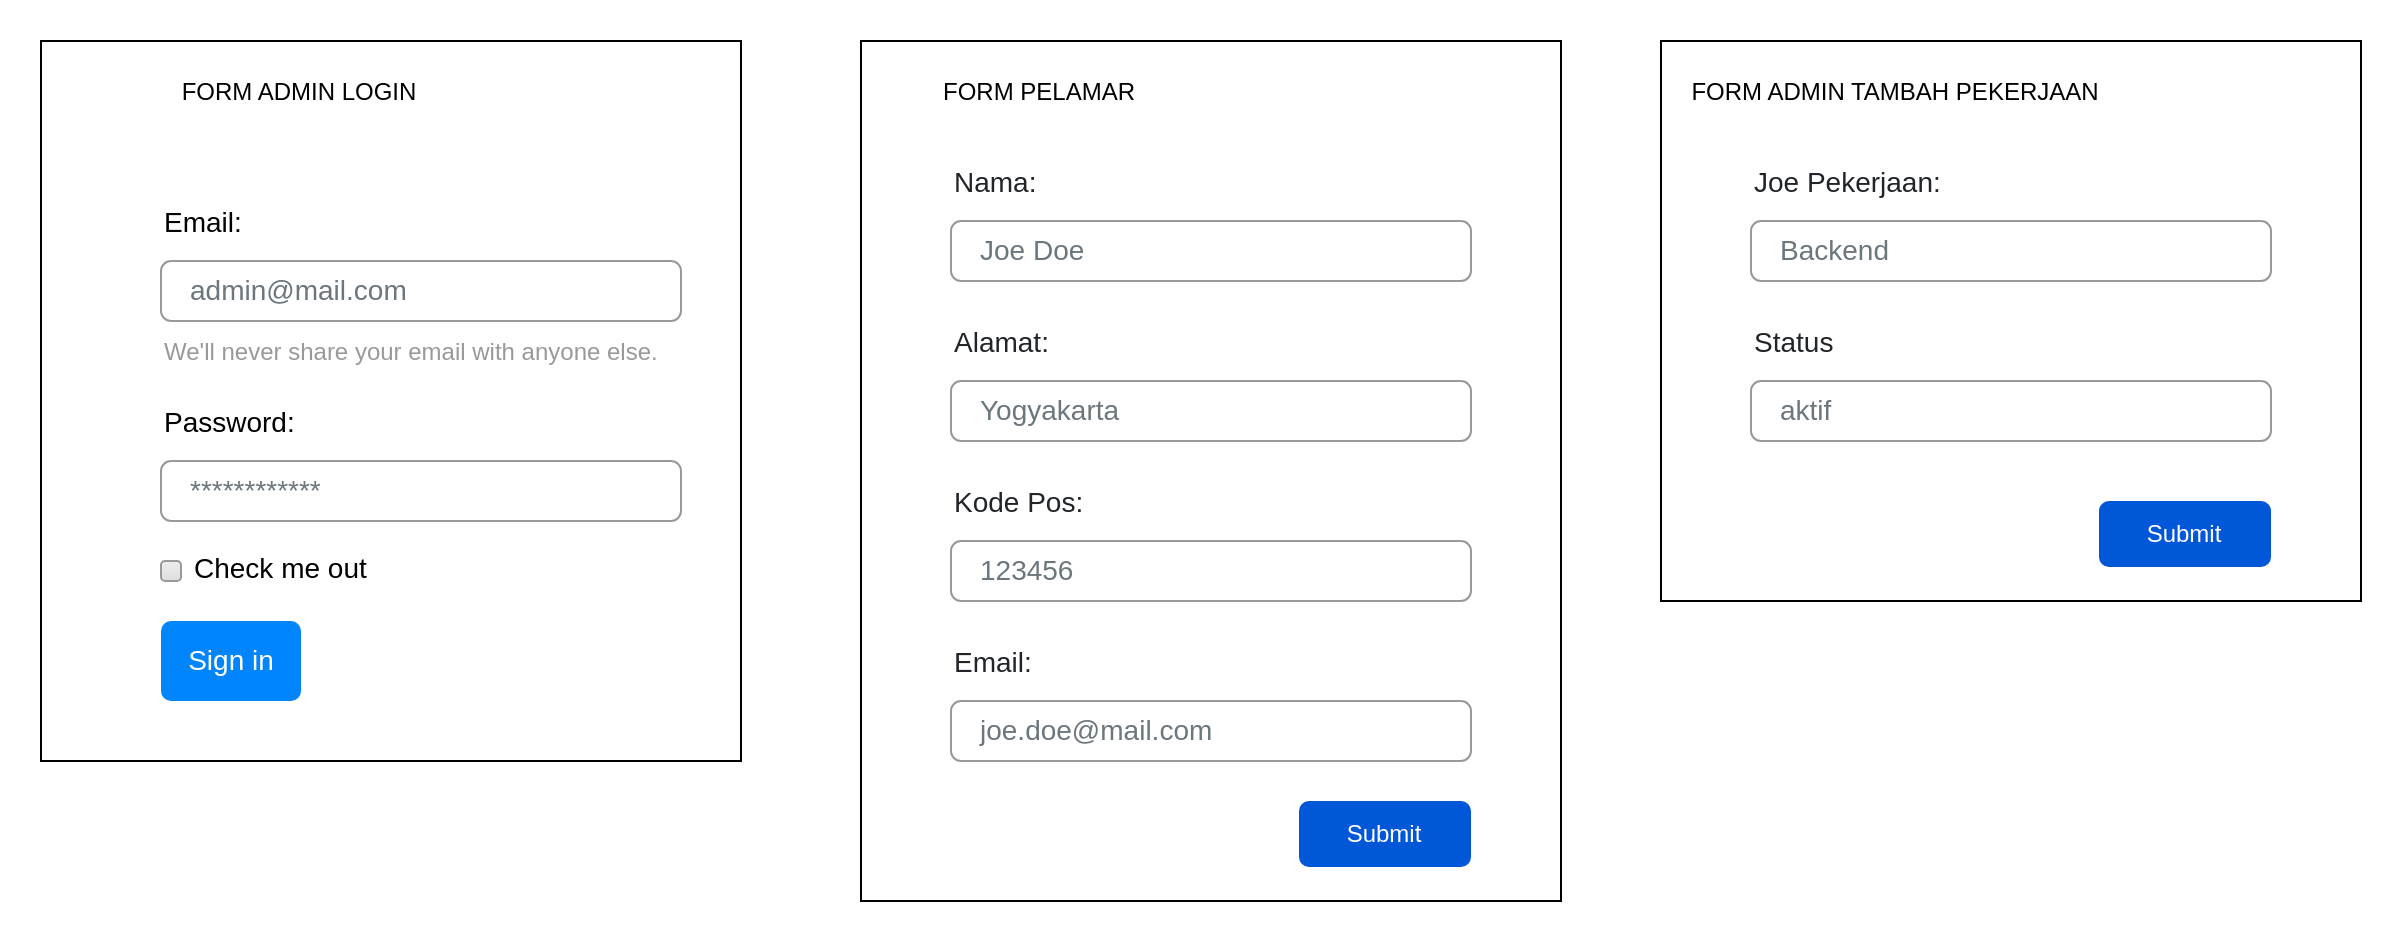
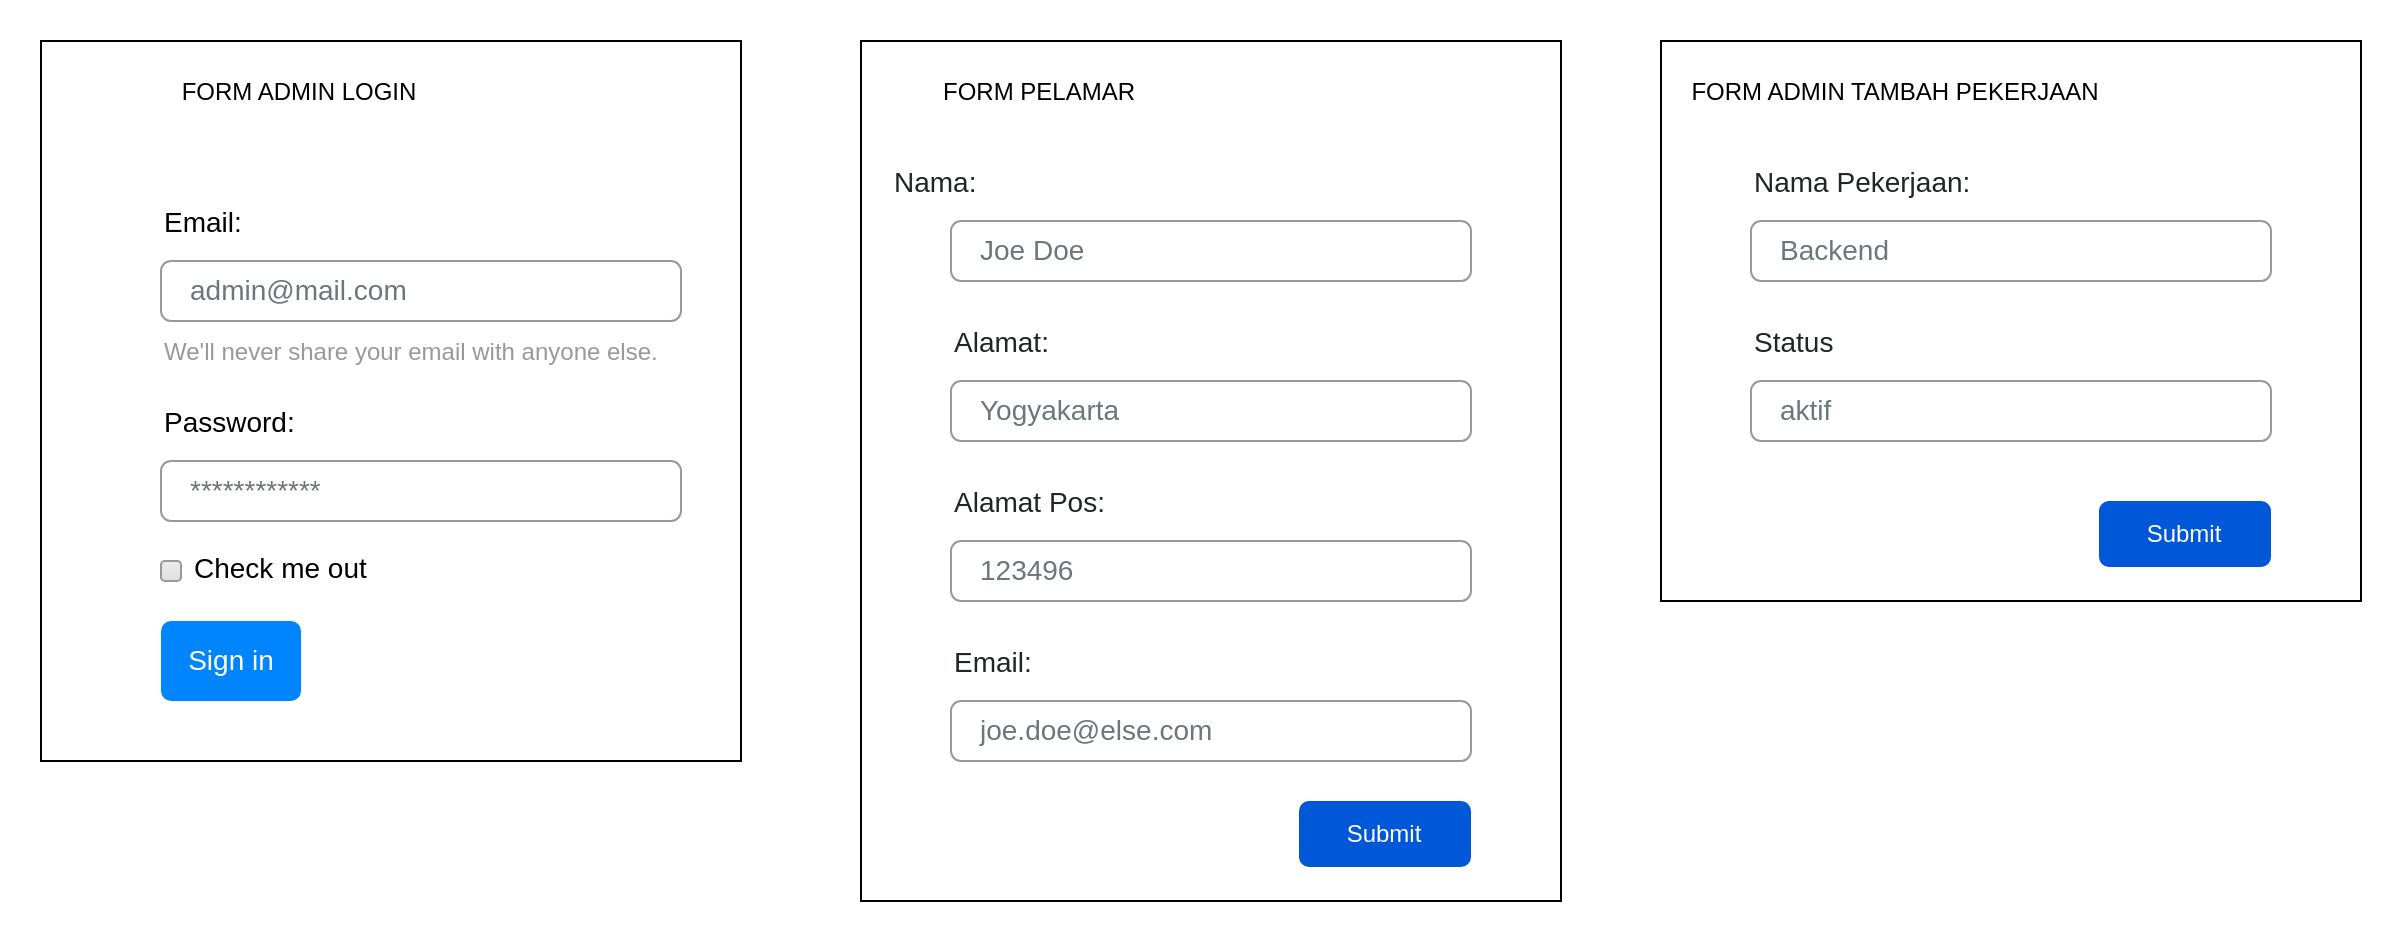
- <mxCell id="14" value="Nama:" style="fillColor=none;strokeColor=none;align=left;fontSize=14;fontColor=#212529;" vertex="1" parent="12"><mxGeometry x="45" y="50" width="260" height="40" as="geometry" /></mxCell>
+ <mxCell id="14" value="Nama:" style="fillColor=none;strokeColor=none;align=left;fontSize=14;fontColor=#212529;" vertex="1" parent="12"><mxGeometry x="15" y="50" width="260" height="40" as="geometry" /></mxCell>
- <mxCell id="26" value="Joe Pekerjaan:" style="fillColor=none;strokeColor=none;align=left;fontSize=14;fontColor=#212529;" vertex="1" parent="24"><mxGeometry x="45" y="50" width="260" height="40" as="geometry" /></mxCell>
+ <mxCell id="26" value="Nama Pekerjaan:" style="fillColor=none;strokeColor=none;align=left;fontSize=14;fontColor=#212529;" vertex="1" parent="24"><mxGeometry x="45" y="50" width="260" height="40" as="geometry" /></mxCell>
- <mxCell id="18" value="Kode Pos:" style="fillColor=none;strokeColor=none;align=left;fontSize=14;fontColor=#212529;" vertex="1" parent="12"><mxGeometry x="45" y="210" width="260" height="40" as="geometry" /></mxCell>
+ <mxCell id="18" value="Alamat Pos:" style="fillColor=none;strokeColor=none;align=left;fontSize=14;fontColor=#212529;" vertex="1" parent="12"><mxGeometry x="45" y="210" width="260" height="40" as="geometry" /></mxCell>
- <mxCell id="19" value="123456" style="html=1;shadow=0;dashed=0;shape=mxgraph.bootstrap.rrect;rSize=5;fillColor=none;strokeColor=#999999;align=left;spacing=15;fontSize=14;fontColor=#6C767D;" vertex="1" parent="12"><mxGeometry x="45" y="250" width="260" height="30" as="geometry" /></mxCell>
+ <mxCell id="19" value="123496" style="html=1;shadow=0;dashed=0;shape=mxgraph.bootstrap.rrect;rSize=5;fillColor=none;strokeColor=#999999;align=left;spacing=15;fontSize=14;fontColor=#6C767D;" vertex="1" parent="12"><mxGeometry x="45" y="250" width="260" height="30" as="geometry" /></mxCell>
- <mxCell id="21" value="joe.doe@mail.com" style="html=1;shadow=0;dashed=0;shape=mxgraph.bootstrap.rrect;rSize=5;fillColor=none;strokeColor=#999999;align=left;spacing=15;fontSize=14;fontColor=#6C767D;" vertex="1" parent="12"><mxGeometry x="45" y="330" width="260" height="30" as="geometry" /></mxCell>
+ <mxCell id="21" value="joe.doe@else.com" style="html=1;shadow=0;dashed=0;shape=mxgraph.bootstrap.rrect;rSize=5;fillColor=none;strokeColor=#999999;align=left;spacing=15;fontSize=14;fontColor=#6C767D;" vertex="1" parent="12"><mxGeometry x="45" y="330" width="260" height="30" as="geometry" /></mxCell>
